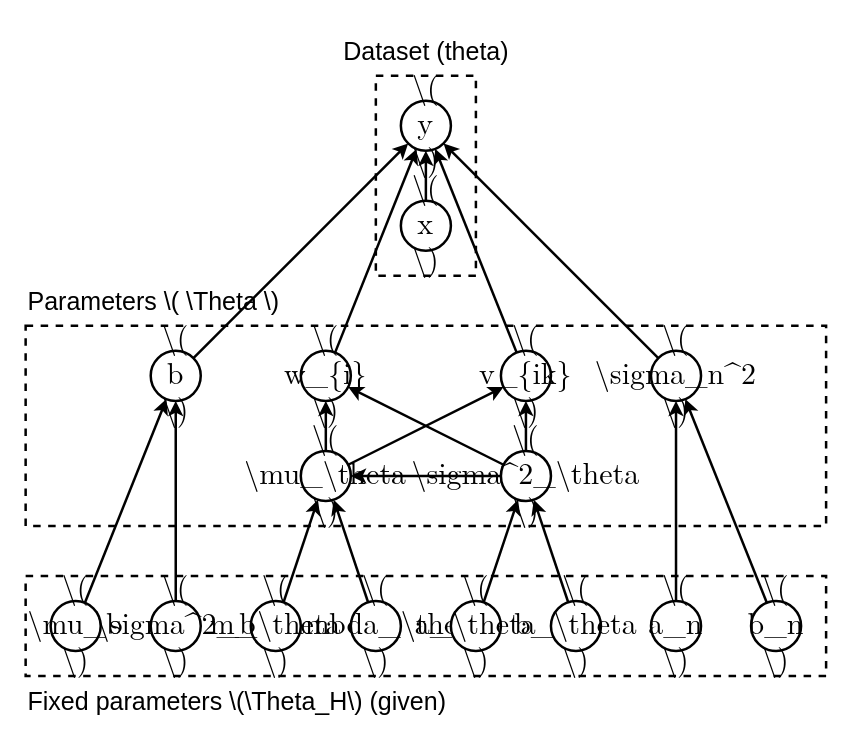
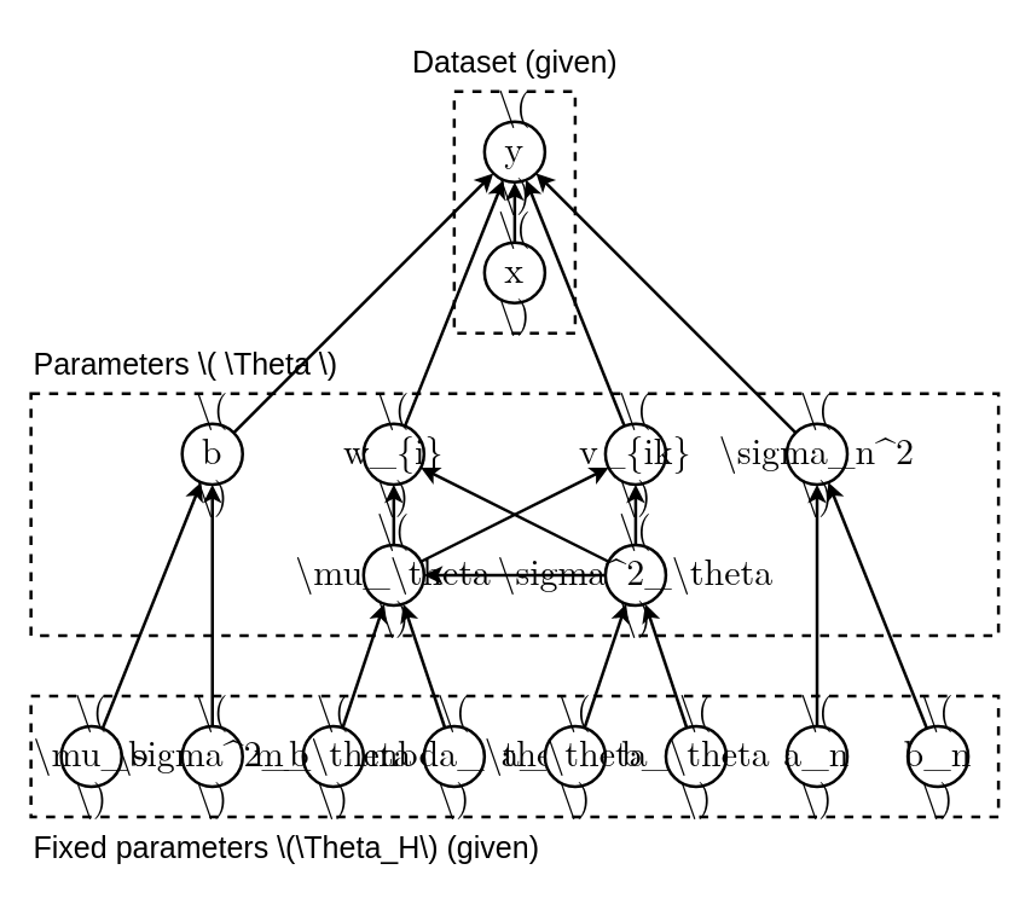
- <mxCell id="37" value="Dataset (theta)" style="text;html=1;align=center;verticalAlign=middle;resizable=0;points=[];autosize=1;strokeColor=none;fillColor=none;fontFamily=Arial;fontSize=20;" vertex="1" parent="1"><mxGeometry x="260" y="20" width="160" height="40" as="geometry" /></mxCell>
+ <mxCell id="37" value="Dataset (given)" style="text;html=1;align=center;verticalAlign=middle;resizable=0;points=[];autosize=1;strokeColor=none;fillColor=none;fontFamily=Arial;fontSize=20;" vertex="1" parent="1"><mxGeometry x="260" y="20" width="160" height="40" as="geometry" /></mxCell>
